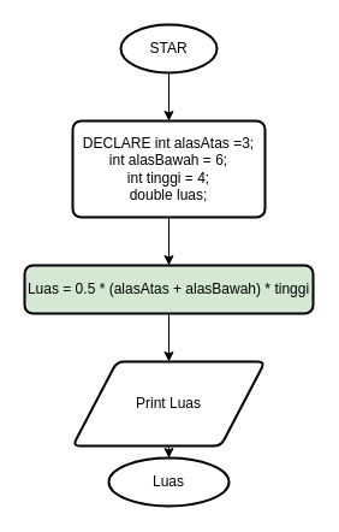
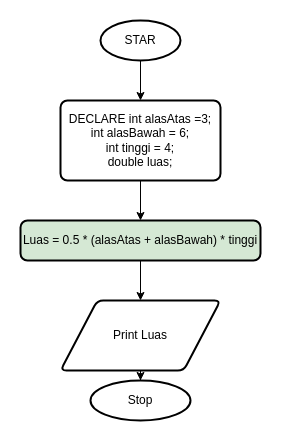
- <mxCell id="10" value="Luas" style="strokeWidth=2;html=1;shape=mxgraph.flowchart.start_1;whiteSpace=wrap;" vertex="1" parent="1"><mxGeometry x="90" y="380" width="100" height="40" as="geometry" /></mxCell>
+ <mxCell id="10" value="Stop" style="strokeWidth=2;html=1;shape=mxgraph.flowchart.start_1;whiteSpace=wrap;" vertex="1" parent="1"><mxGeometry x="90" y="380" width="100" height="40" as="geometry" /></mxCell>
